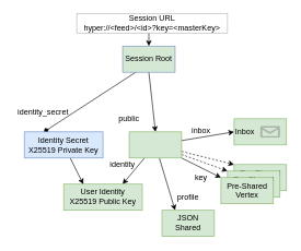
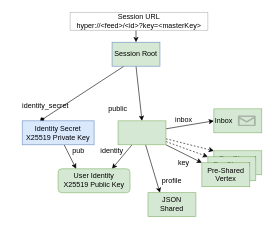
- <mxCell id="25" value="identity_secret" style="text;html=1;strokeColor=none;fillColor=none;align=center;verticalAlign=middle;whiteSpace=wrap;rounded=0;" parent="1" vertex="1"><mxGeometry x="20" y="161.25" width="90" height="20" as="geometry" /></mxCell>
+ <mxCell id="25" value="identity_secret" style="text;html=1;strokeColor=none;fillColor=none;align=center;verticalAlign=middle;whiteSpace=wrap;rounded=0;" parent="1" vertex="1"><mxGeometry x="30" y="166.25" width="90" height="20" as="geometry" /></mxCell>
+ <mxCell id="24" value="pub" style="text;html=1;strokeColor=none;fillColor=none;align=center;verticalAlign=middle;whiteSpace=wrap;rounded=0;" parent="1" vertex="1"><mxGeometry x="110" y="241.25" width="40" height="20" as="geometry" /></mxCell>
- <mxCell id="15" value="User Identity&lt;br&gt;&lt;span&gt;X25519 Public Key&lt;/span&gt;" style="rounded=0;whiteSpace=wrap;html=1;fillColor=#d5e8d4;strokeColor=#82b366;" parent="1" vertex="1"><mxGeometry x="96" y="281.25" width="120" height="40" as="geometry" /></mxCell>
+ <mxCell id="15" value="User Identity&lt;br&gt;&lt;span&gt;X25519 Public Key&lt;/span&gt;" style="whiteSpace=wrap;html=1;fillColor=#d5e8d4;strokeColor=#82b366;rounded=1;" parent="1" vertex="1"><mxGeometry x="96" y="281.25" width="120" height="40" as="geometry" /></mxCell>
